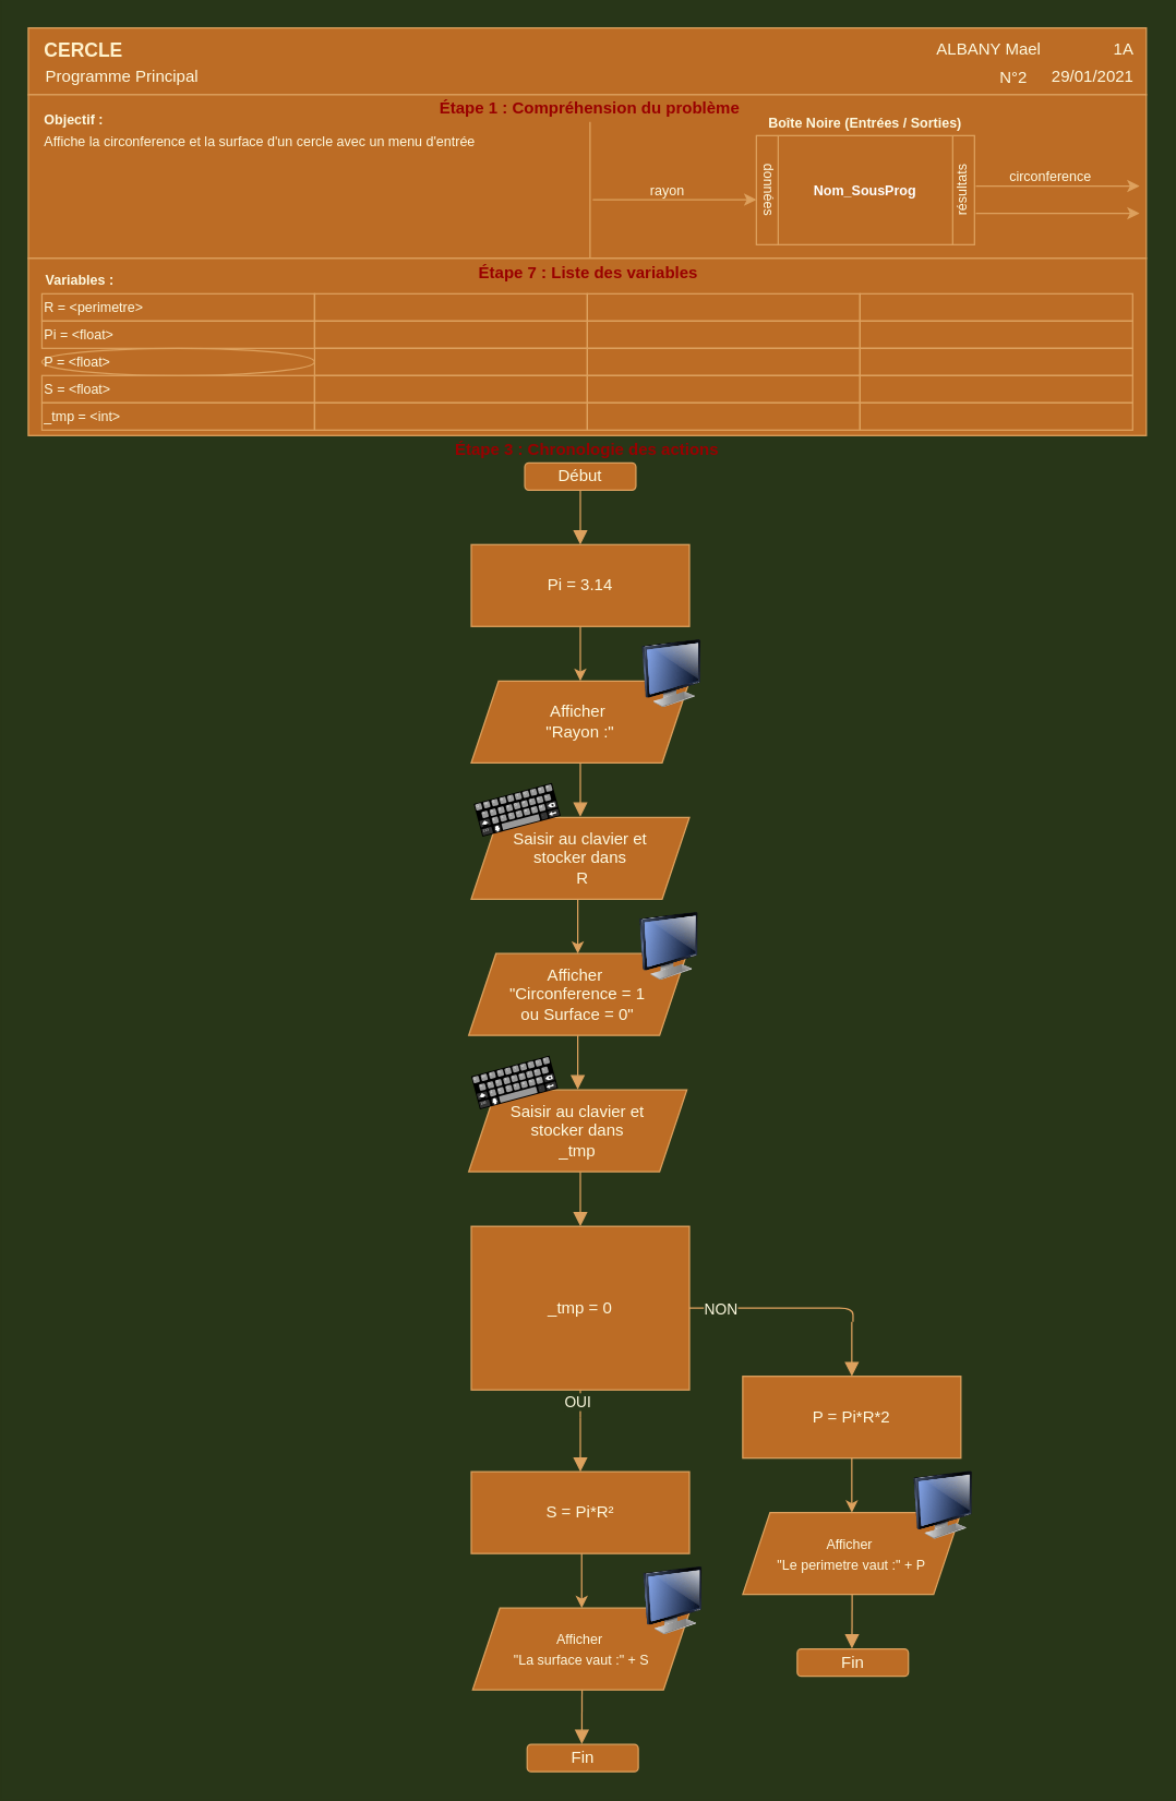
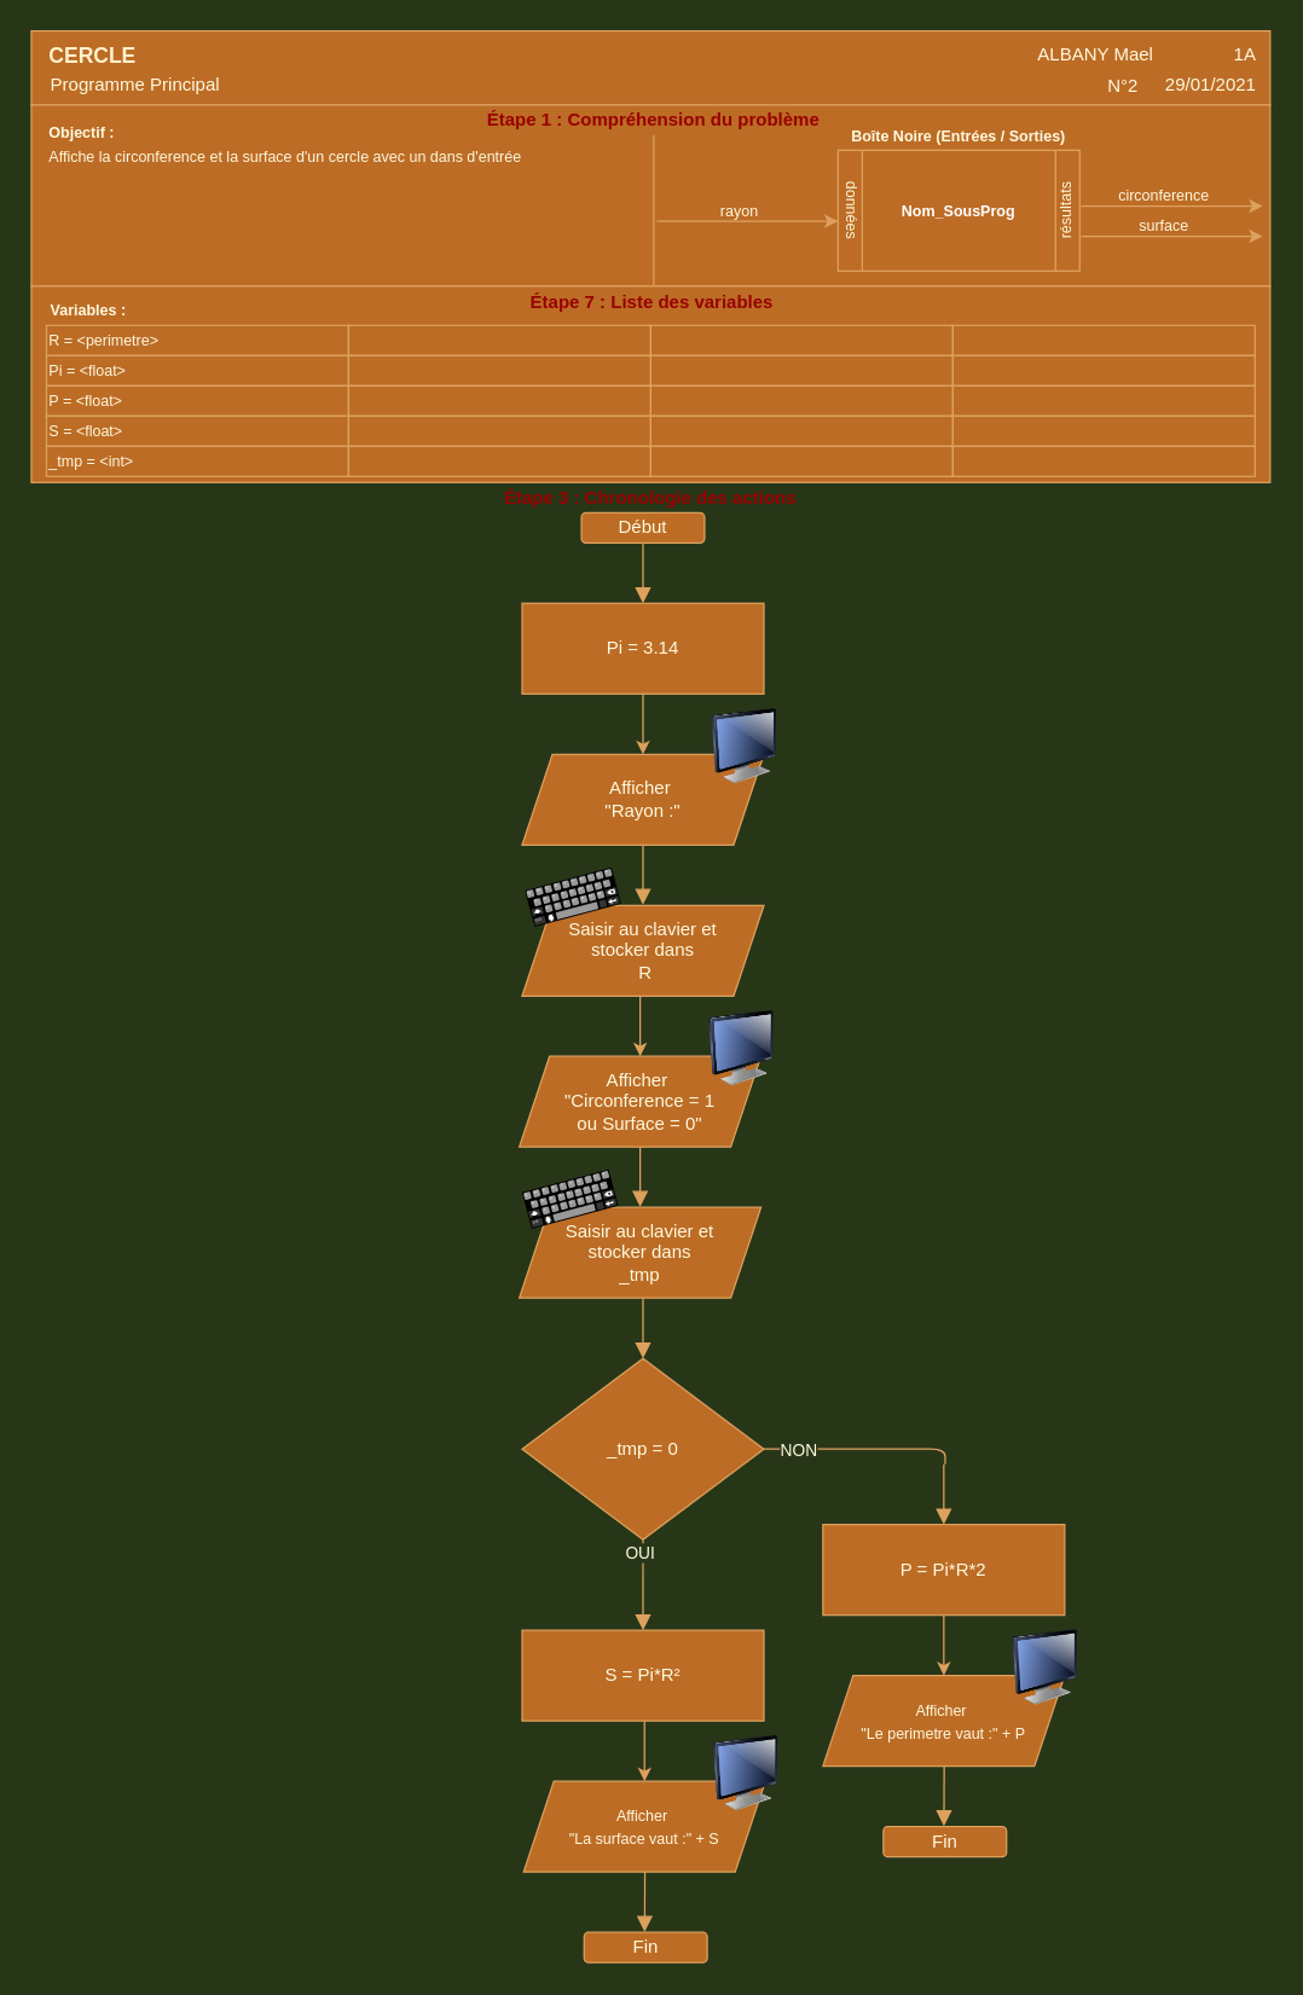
- <mxCell id="21" value="&lt;font style=&quot;font-size: 10px&quot;&gt;Affiche la circonference et la surface d'un cercle avec un menu d'entrée&lt;/font&gt;" style="text;html=1;strokeColor=none;fillColor=none;align=left;verticalAlign=top;whiteSpace=wrap;rounded=0;movable=0;autosize=0;resizable=0;deletable=0;allowArrows=0;connectable=0;imageVerticalAlign=top;rotatable=0;cloneable=0;recursiveResize=0;expand=0;resizeHeight=0;pointerEvents=0;fontColor=#FEFAE0;" parent="1" vertex="1"><mxGeometry x="30" y="89" width="370" height="90" as="geometry" /></mxCell>
+ <mxCell id="21" value="&lt;font style=&quot;font-size: 10px&quot;&gt;Affiche la circonference et la surface d'un cercle avec un dans d'entrée&lt;/font&gt;" style="text;html=1;strokeColor=none;fillColor=none;align=left;verticalAlign=top;whiteSpace=wrap;rounded=0;movable=0;autosize=0;resizable=0;deletable=0;allowArrows=0;connectable=0;imageVerticalAlign=top;rotatable=0;cloneable=0;recursiveResize=0;expand=0;resizeHeight=0;pointerEvents=0;fontColor=#FEFAE0;" parent="1" vertex="1"><mxGeometry x="30" y="89" width="370" height="90" as="geometry" /></mxCell>
+ <mxCell id="55" value="&lt;font style=&quot;font-size: 10px&quot;&gt;surface&lt;br&gt;&lt;/font&gt;" style="text;html=1;strokeColor=none;fillColor=none;align=center;verticalAlign=middle;whiteSpace=wrap;rounded=0;connectable=0;allowArrows=0;recursiveResize=0;expand=0;movable=0;resizable=0;rotatable=0;cloneable=0;deletable=0;autosize=1;pointerEvents=0;fontColor=#FEFAE0;" parent="53" vertex="1"><mxGeometry x="30" width="50" height="20" as="geometry" /></mxCell>
- <mxCell id="35" value="P = &amp;lt;float&amp;gt;" style="ellipse;whiteSpace=wrap;html=1;align=left;verticalAlign=middle;labelBackgroundColor=none;fontColor=#FEFAE0;noLabel=0;fillColor=none;strokeColor=#DDA15E;allowArrows=0;connectable=0;recursiveResize=0;expand=0;movable=0;resizable=0;rotatable=0;cloneable=0;deletable=0;editable=1;fontSize=10;spacingBottom=1;pointerEvents=0;" parent="1" vertex="1"><mxGeometry x="30" y="255" width="200" height="20" as="geometry" /></mxCell>
+ <mxCell id="35" value="P = &amp;lt;float&amp;gt;" style="rounded=0;whiteSpace=wrap;html=1;align=left;verticalAlign=middle;labelBackgroundColor=none;fontColor=#FEFAE0;noLabel=0;fillColor=none;strokeColor=#DDA15E;allowArrows=0;connectable=0;recursiveResize=0;expand=0;movable=0;resizable=0;rotatable=0;cloneable=0;deletable=0;editable=1;fontSize=10;spacingBottom=1;pointerEvents=0;" parent="1" vertex="1"><mxGeometry x="30" y="255" width="200" height="20" as="geometry" /></mxCell>
- <mxCell id="86" value="_tmp = 0" style="whiteSpace=wrap;html=1;pointerEvents=0;connectable=1;allowArrows=0;recursiveResize=0;expand=0;rotatable=0;cloneable=0;deletable=0;fillColor=#BC6C25;strokeColor=#DDA15E;fontColor=#FEFAE0;rounded=0;" parent="85" vertex="1"><mxGeometry y="40" width="160" height="120" as="geometry" /></mxCell>
+ <mxCell id="86" value="_tmp = 0" style="rhombus;whiteSpace=wrap;html=1;pointerEvents=0;connectable=1;allowArrows=0;recursiveResize=0;expand=0;rotatable=0;cloneable=0;deletable=0;fillColor=#BC6C25;strokeColor=#DDA15E;fontColor=#FEFAE0;" parent="85" vertex="1"><mxGeometry y="40" width="160" height="120" as="geometry" /></mxCell>
